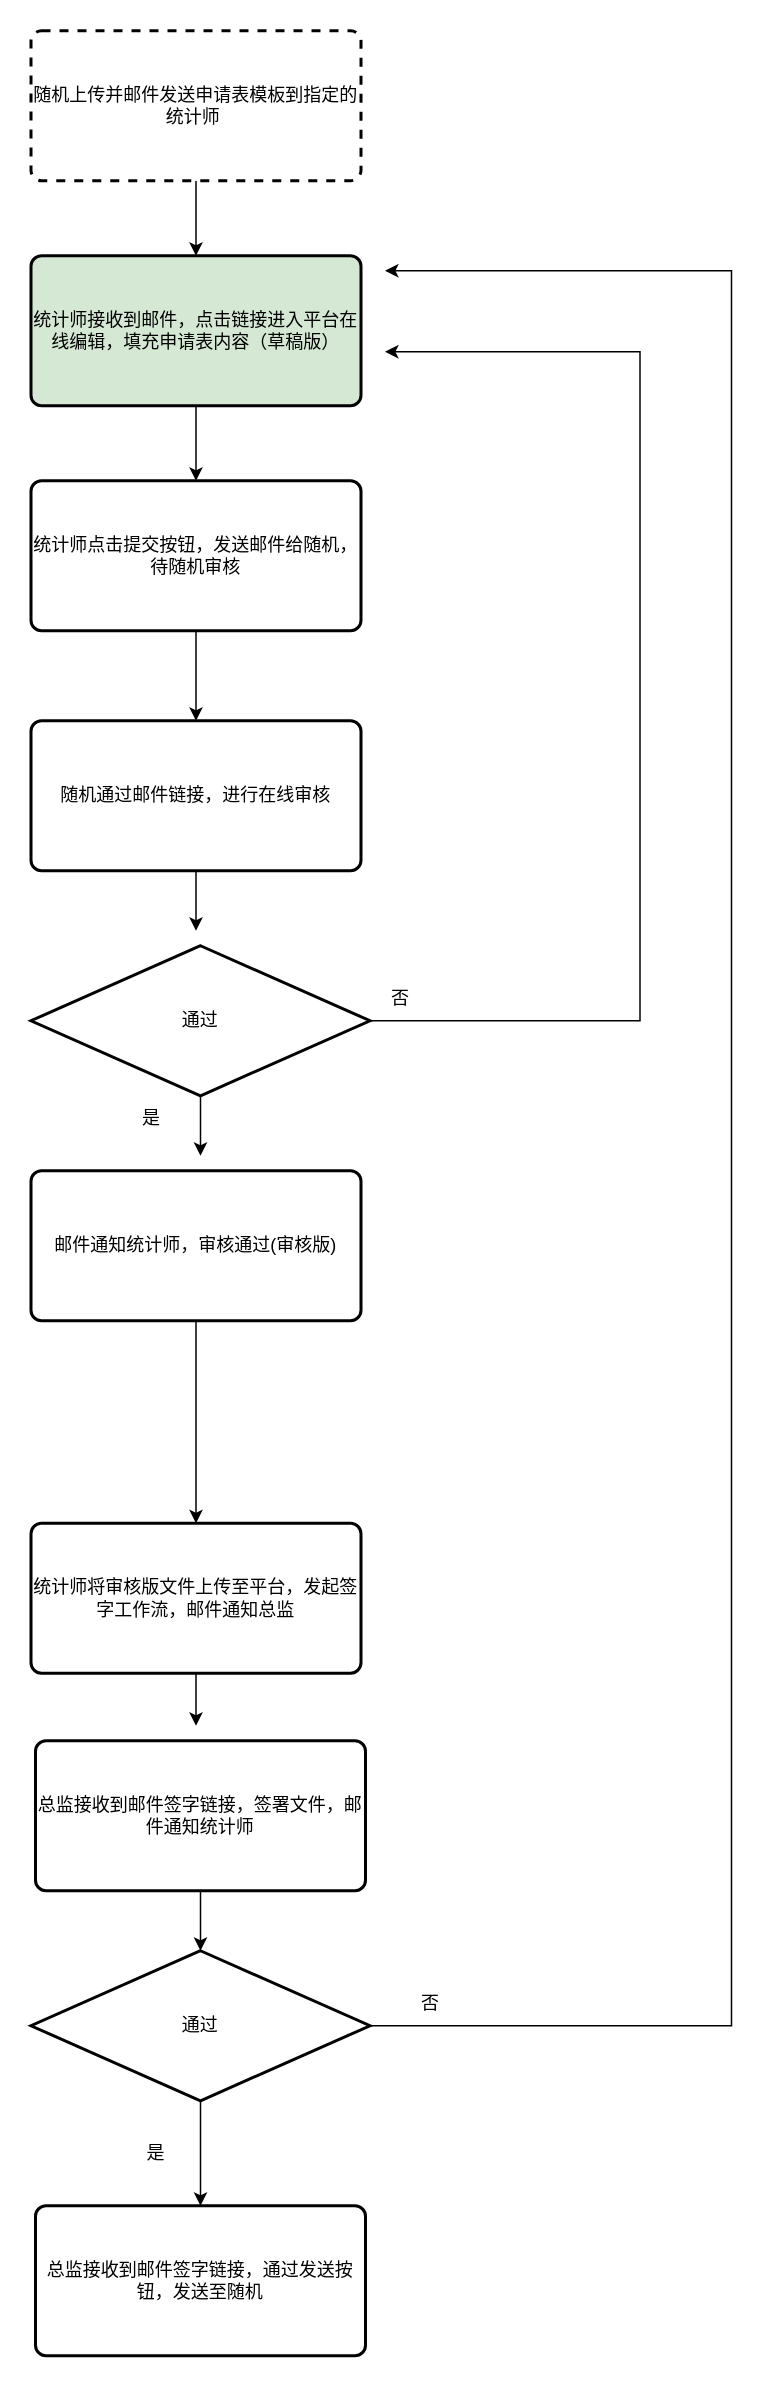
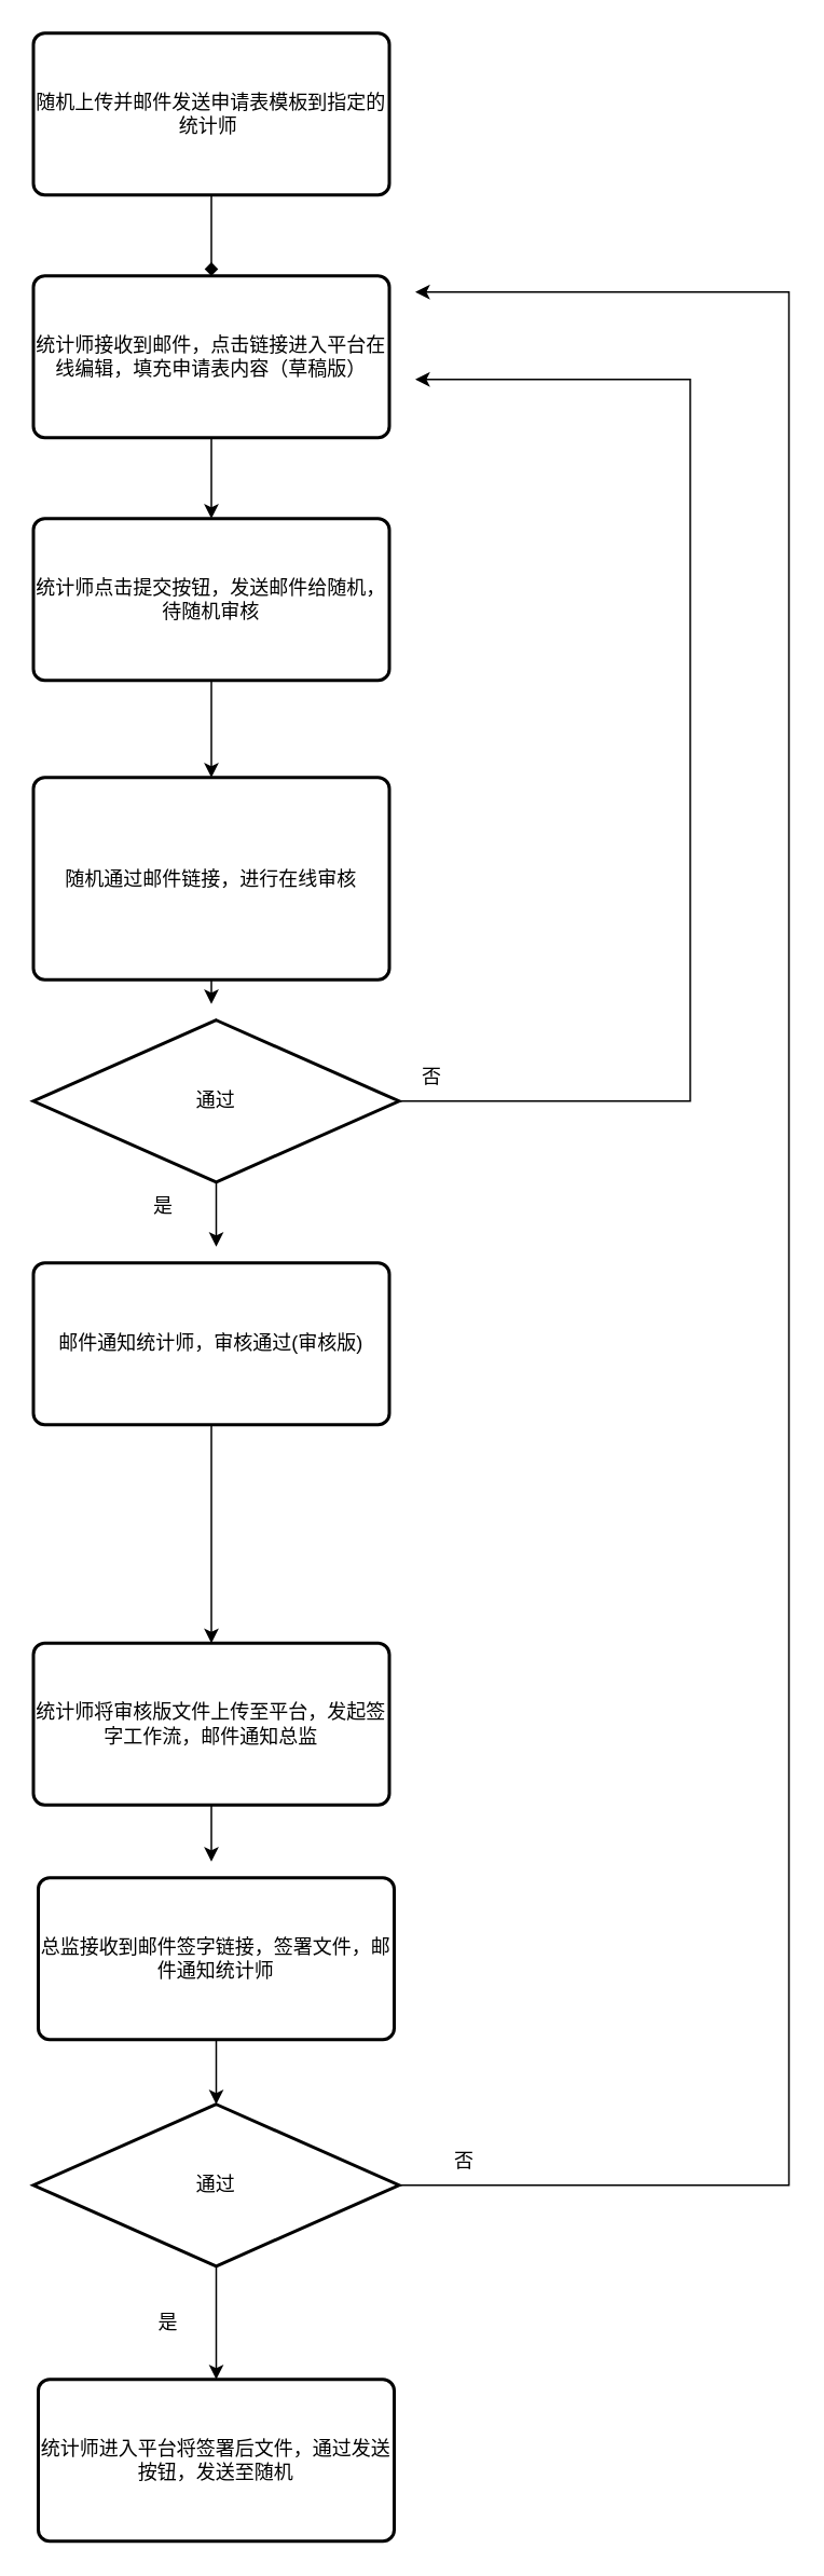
- <mxCell id="3" value="随机上传并邮件发送申请表模板到指定的统计师&amp;nbsp;" style="rounded=1;whiteSpace=wrap;html=1;absoluteArcSize=1;arcSize=14;strokeWidth=2;dashed=1;" vertex="1" parent="1"><mxGeometry x="20" y="20" width="220" height="100" as="geometry" /></mxCell>
+ <mxCell id="3" value="随机上传并邮件发送申请表模板到指定的统计师&amp;nbsp;" style="rounded=1;whiteSpace=wrap;html=1;absoluteArcSize=1;arcSize=14;strokeWidth=2;" vertex="1" parent="1"><mxGeometry x="20" y="20" width="220" height="100" as="geometry" /></mxCell>
- <mxCell id="2" style="edgeStyle=orthogonalEdgeStyle;rounded=0;orthogonalLoop=1;jettySize=auto;html=1;exitX=0.5;exitY=1;exitDx=0;exitDy=0;entryX=0.5;entryY=0;entryDx=0;entryDy=0;" edge="1" parent="1" source="3" target="5"><mxGeometry relative="1" as="geometry" /></mxCell>
+ <mxCell id="2" style="edgeStyle=orthogonalEdgeStyle;rounded=0;orthogonalLoop=1;jettySize=auto;html=1;exitX=0.5;exitY=1;exitDx=0;exitDy=0;entryX=0.5;entryY=0;entryDx=0;entryDy=0;endArrow=diamond;" edge="1" parent="1" source="3" target="5"><mxGeometry relative="1" as="geometry" /></mxCell>
- <mxCell id="5" value="统计师接收到邮件，点击链接进入平台在线编辑，填充申请表内容（草稿版）" style="rounded=1;whiteSpace=wrap;html=1;absoluteArcSize=1;arcSize=14;strokeWidth=2;fillColor=#d5e8d4;" vertex="1" parent="1"><mxGeometry x="20" y="170" width="220" height="100" as="geometry" /></mxCell>
+ <mxCell id="5" value="统计师接收到邮件，点击链接进入平台在线编辑，填充申请表内容（草稿版）" style="rounded=1;whiteSpace=wrap;html=1;absoluteArcSize=1;arcSize=14;strokeWidth=2;" vertex="1" parent="1"><mxGeometry x="20" y="170" width="220" height="100" as="geometry" /></mxCell>
- <mxCell id="9" value="随机通过邮件链接，进行在线审核" style="rounded=1;whiteSpace=wrap;html=1;absoluteArcSize=1;arcSize=14;strokeWidth=2;" vertex="1" parent="1"><mxGeometry x="20" y="480" width="220" height="100" as="geometry" /></mxCell>
+ <mxCell id="9" value="随机通过邮件链接，进行在线审核" style="rounded=1;whiteSpace=wrap;html=1;absoluteArcSize=1;arcSize=14;strokeWidth=2;" vertex="1" parent="1"><mxGeometry x="20" y="480" width="220" height="125" as="geometry" /></mxCell>
- <mxCell id="19" value="总监接收到邮件签字链接，通过发送按钮，发送至随机" style="rounded=1;whiteSpace=wrap;html=1;absoluteArcSize=1;arcSize=14;strokeWidth=2;" vertex="1" parent="1"><mxGeometry x="23" y="1470" width="220" height="100" as="geometry" /></mxCell>
+ <mxCell id="19" value="统计师进入平台将签署后文件，通过发送按钮，发送至随机" style="rounded=1;whiteSpace=wrap;html=1;absoluteArcSize=1;arcSize=14;strokeWidth=2;" vertex="1" parent="1"><mxGeometry x="23" y="1470" width="220" height="100" as="geometry" /></mxCell>
